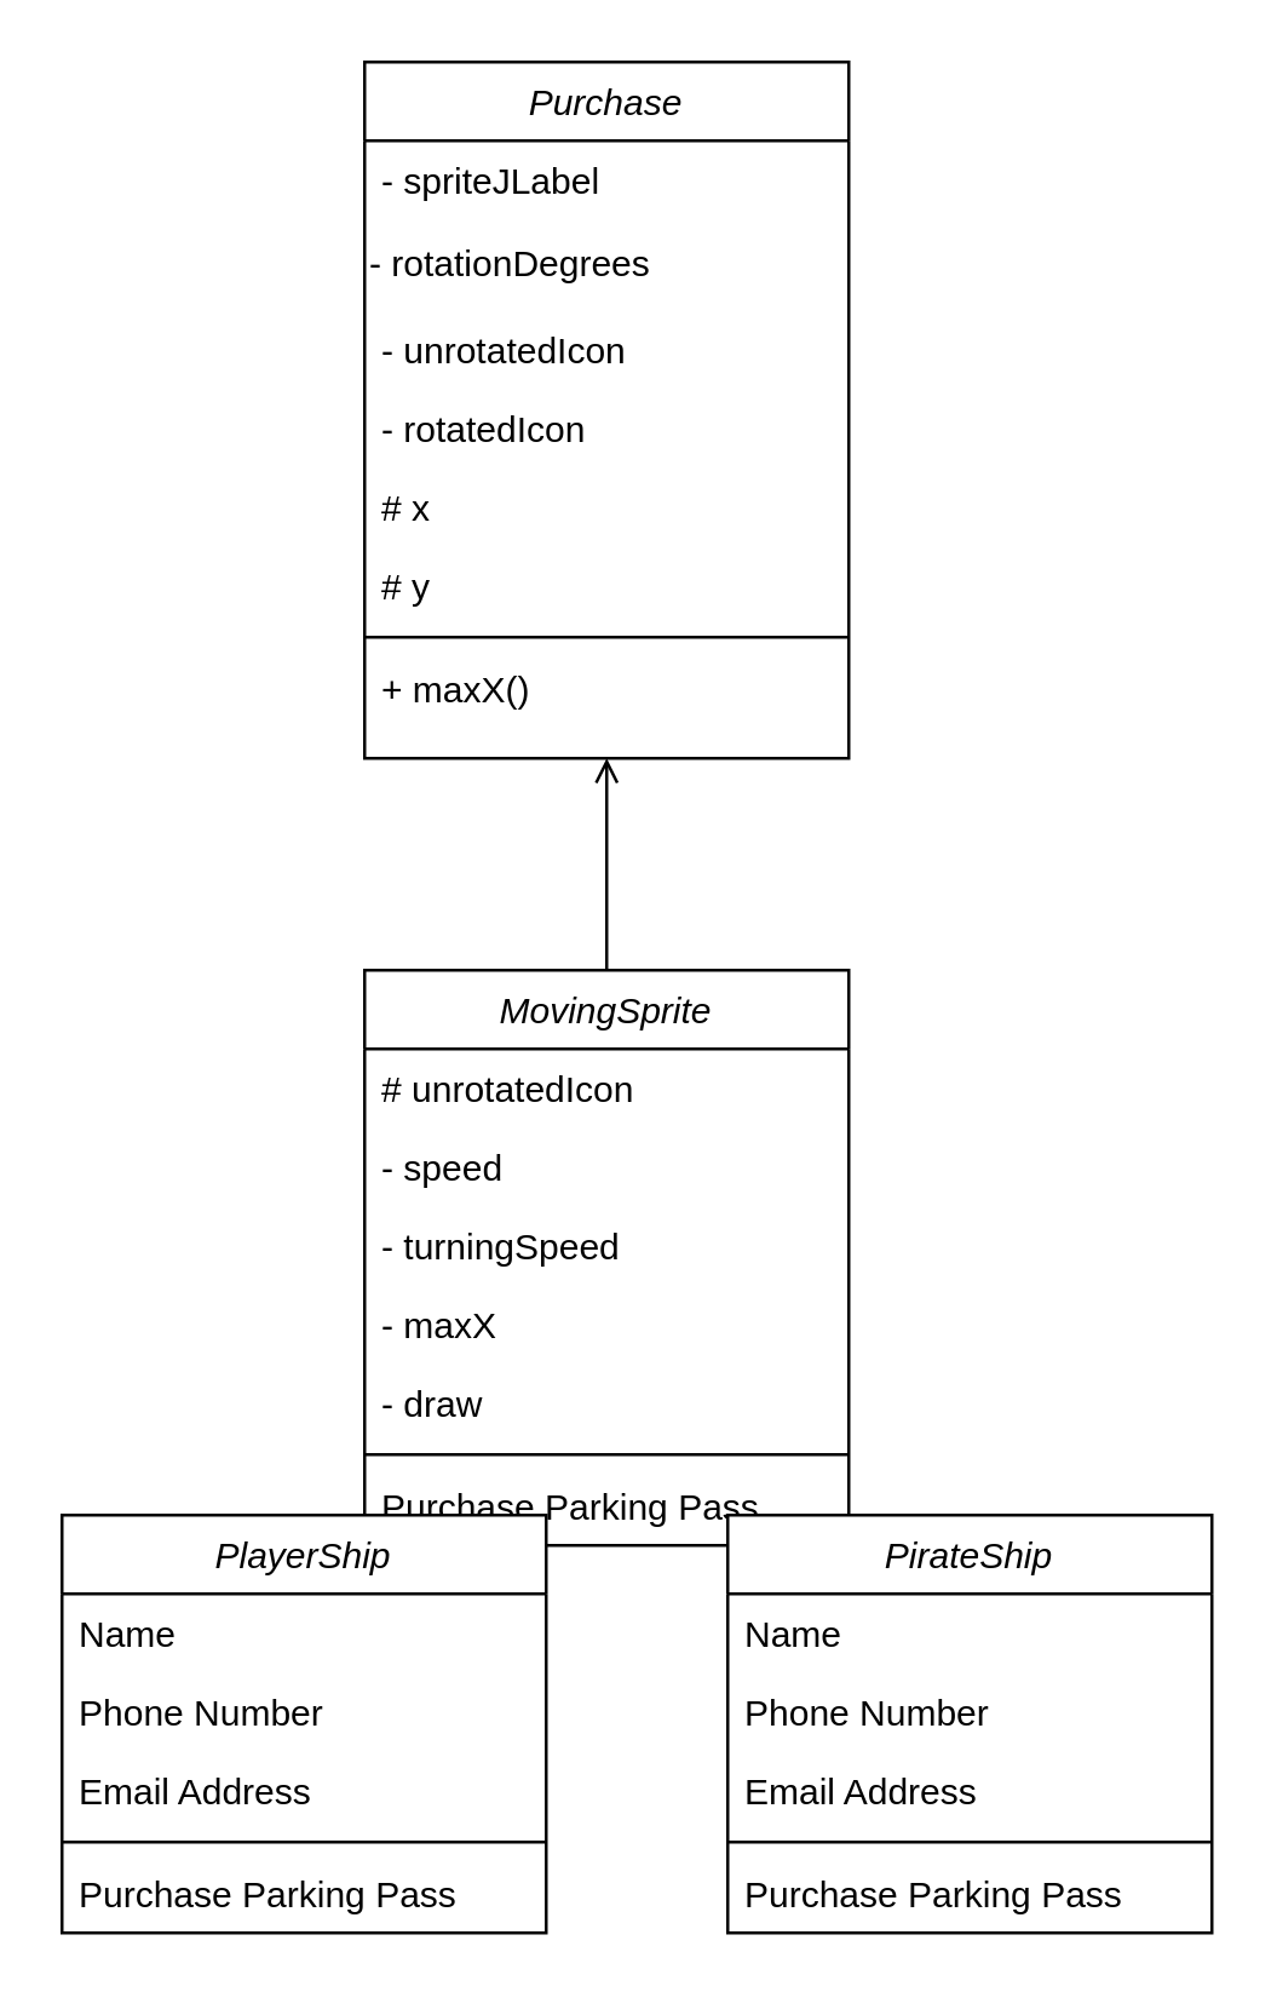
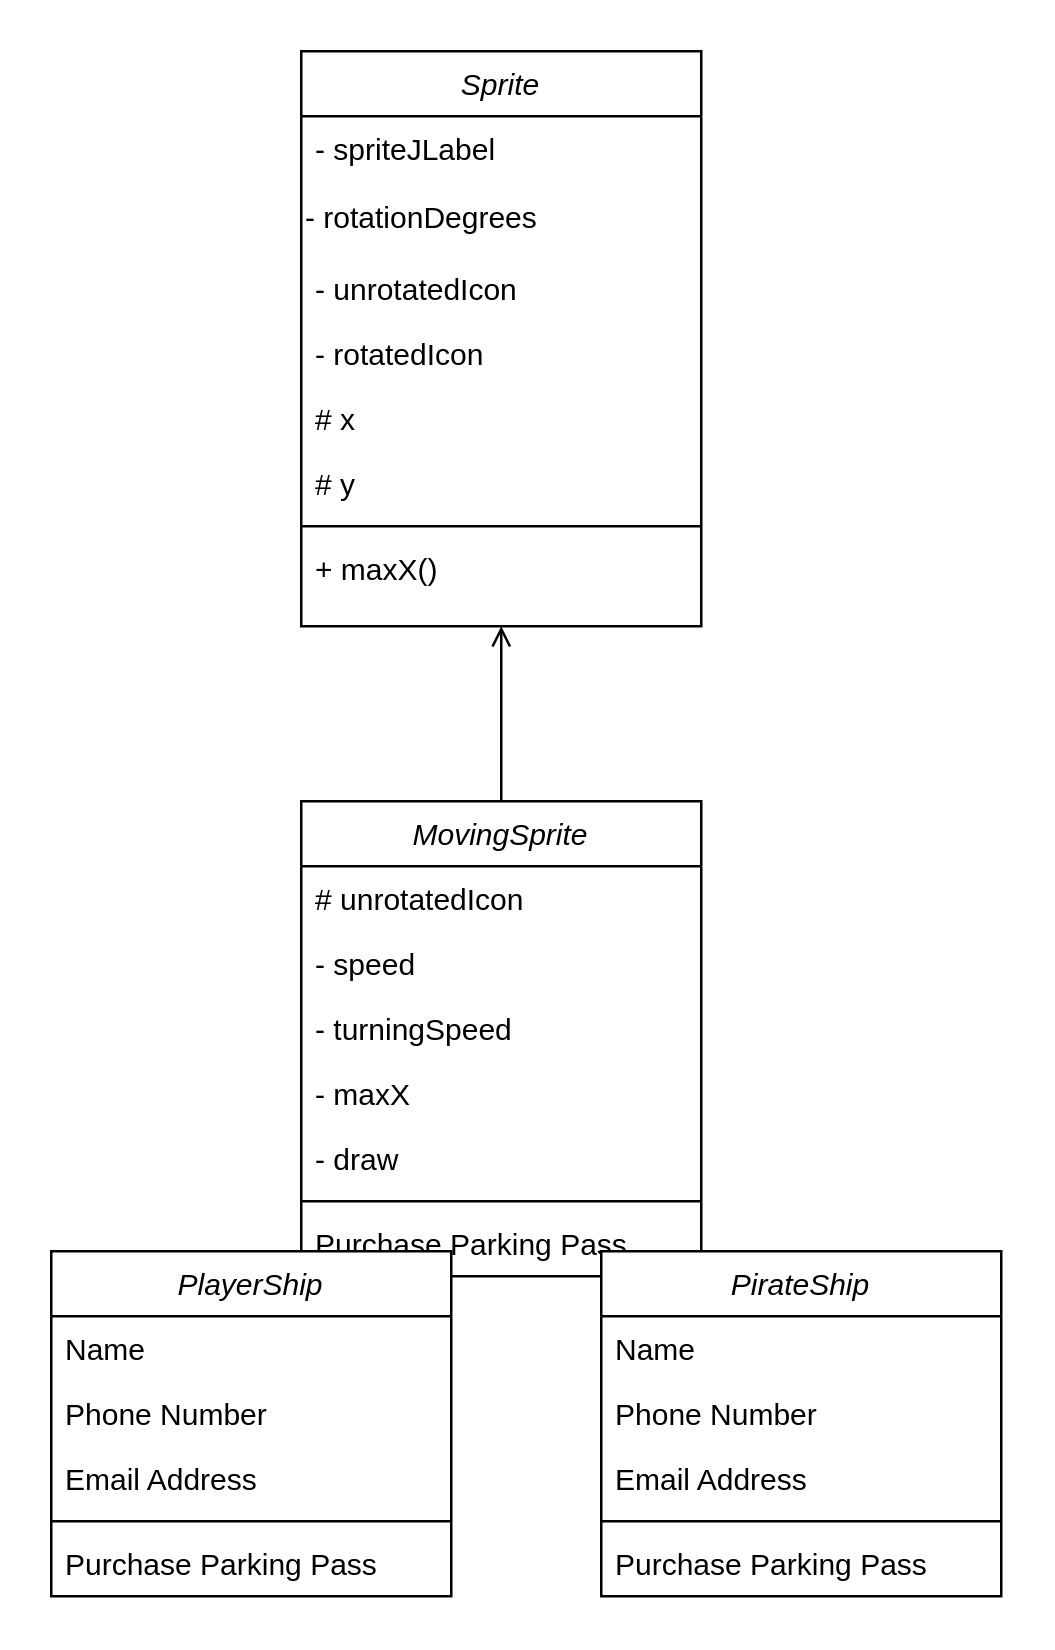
- <mxCell id="2" value="Purchase" style="swimlane;fontStyle=2;align=center;verticalAlign=top;childLayout=stackLayout;horizontal=1;startSize=26;horizontalStack=0;resizeParent=1;resizeLast=0;collapsible=1;marginBottom=0;rounded=0;shadow=0;strokeWidth=1;" parent="1" vertex="1"><mxGeometry x="120" y="20" width="160" height="230" as="geometry"><mxRectangle x="230" y="140" width="160" height="26" as="alternateBounds" /></mxGeometry></mxCell>
+ <mxCell id="2" value="Sprite" style="swimlane;fontStyle=2;align=center;verticalAlign=top;childLayout=stackLayout;horizontal=1;startSize=26;horizontalStack=0;resizeParent=1;resizeLast=0;collapsible=1;marginBottom=0;rounded=0;shadow=0;strokeWidth=1;" parent="1" vertex="1"><mxGeometry x="120" y="20" width="160" height="230" as="geometry"><mxRectangle x="230" y="140" width="160" height="26" as="alternateBounds" /></mxGeometry></mxCell>
